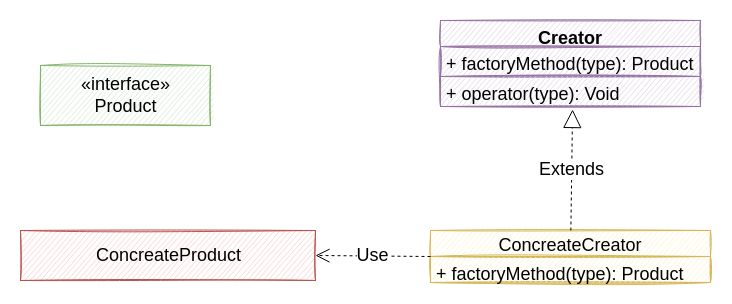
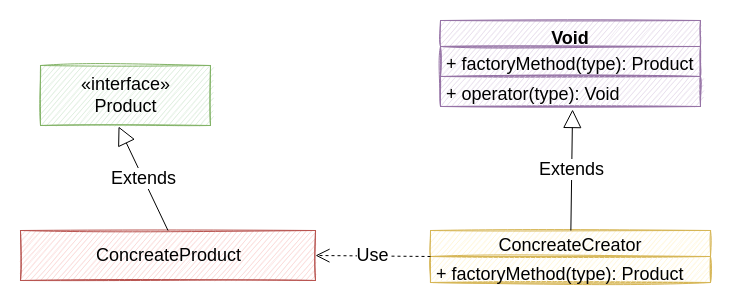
- <mxCell id="5" value="Creator" style="swimlane;fontStyle=1;align=center;verticalAlign=top;childLayout=stackLayout;horizontal=1;startSize=26;horizontalStack=0;resizeParent=1;resizeParentMax=0;resizeLast=0;collapsible=1;marginBottom=0;fontSize=18;fillColor=#e1d5e7;strokeColor=#9673a6;glass=0;swimlaneLine=1;sketch=1;" vertex="1" parent="1"><mxGeometry x="440" y="20" width="260" height="86" as="geometry" /></mxCell>
+ <mxCell id="5" value="Void" style="swimlane;fontStyle=1;align=center;verticalAlign=top;childLayout=stackLayout;horizontal=1;startSize=26;horizontalStack=0;resizeParent=1;resizeParentMax=0;resizeLast=0;collapsible=1;marginBottom=0;fontSize=18;fillColor=#e1d5e7;strokeColor=#9673a6;glass=0;swimlaneLine=1;sketch=1;" vertex="1" parent="1"><mxGeometry x="440" y="20" width="260" height="86" as="geometry" /></mxCell>
+ <mxCell id="4" value="Extends" style="endArrow=block;endSize=16;endFill=0;html=1;rounded=0;fontSize=18;entryX=0.459;entryY=1.017;entryDx=0;entryDy=0;entryPerimeter=0;exitX=0.5;exitY=0;exitDx=0;exitDy=0;" edge="1" parent="1" source="3" target="2"><mxGeometry width="160" relative="1" as="geometry"><mxPoint x="-40" y="180" as="sourcePoint" /><mxPoint x="120" y="180" as="targetPoint" /></mxGeometry></mxCell>
- <mxCell id="10" value="Extends" style="endArrow=block;endSize=16;endFill=0;html=1;rounded=0;fontSize=18;entryX=0.508;entryY=1.1;entryDx=0;entryDy=0;entryPerimeter=0;dashed=1;" edge="1" parent="1" source="8" target="7"><mxGeometry width="160" relative="1" as="geometry"><mxPoint x="370" y="180" as="sourcePoint" /><mxPoint x="530" y="180" as="targetPoint" /></mxGeometry></mxCell>
+ <mxCell id="10" value="Extends" style="endArrow=block;endSize=16;endFill=0;html=1;rounded=0;fontSize=18;entryX=0.508;entryY=1.1;entryDx=0;entryDy=0;entryPerimeter=0;" edge="1" parent="1" source="8" target="7"><mxGeometry width="160" relative="1" as="geometry"><mxPoint x="370" y="180" as="sourcePoint" /><mxPoint x="530" y="180" as="targetPoint" /></mxGeometry></mxCell>
